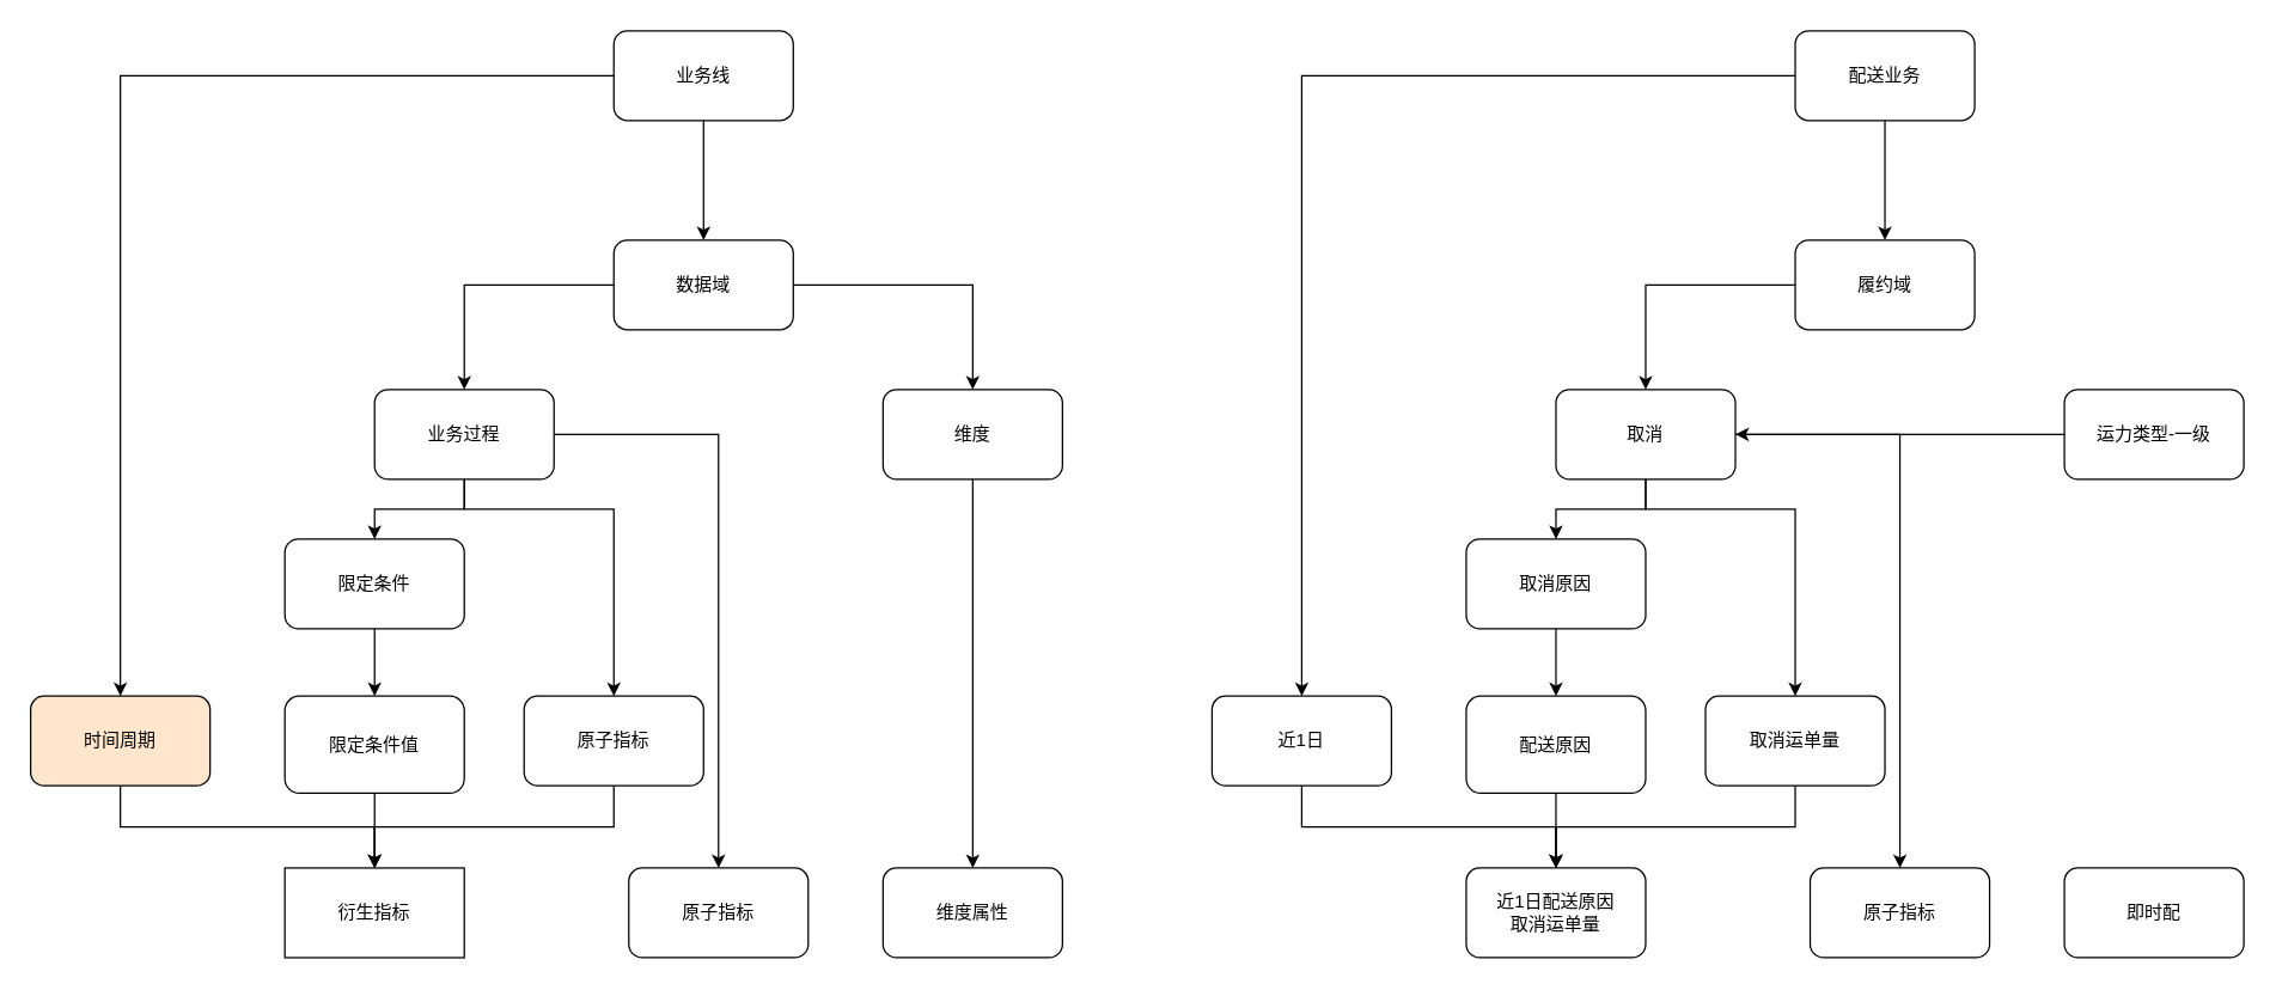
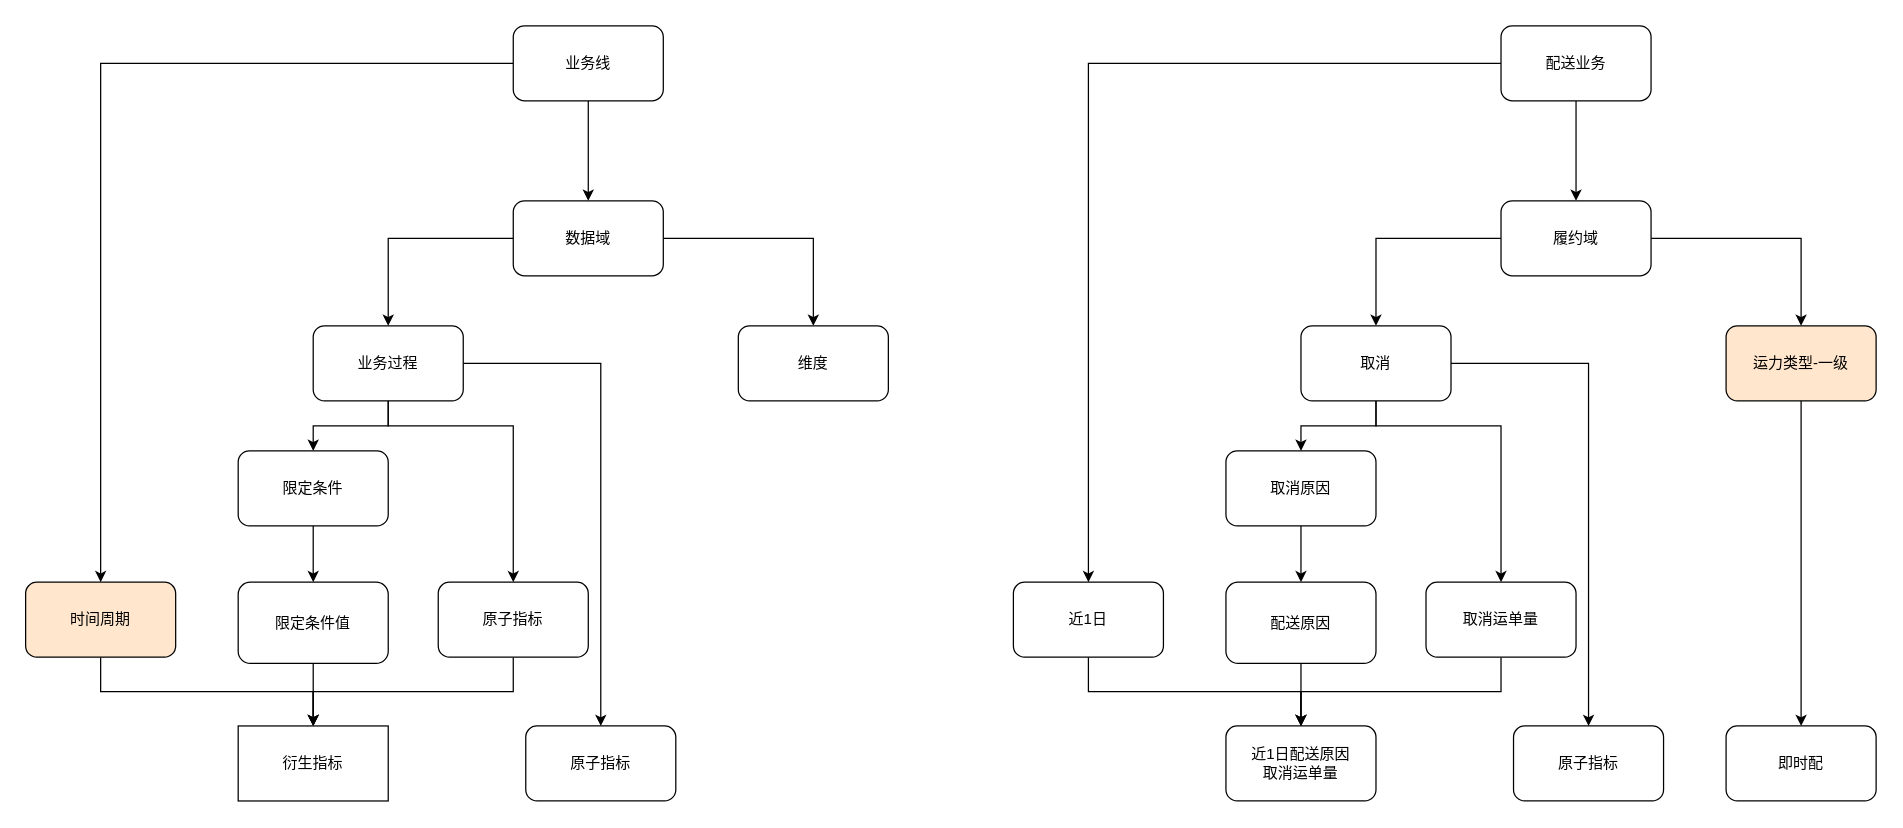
+ <mxCell id="29" style="edgeStyle=orthogonalEdgeStyle;rounded=0;orthogonalLoop=1;jettySize=auto;html=1;exitX=1;exitY=0.5;exitDx=0;exitDy=0;" edge="1" parent="1" source="30" target="36"><mxGeometry relative="1" as="geometry" /></mxCell>
- <mxCell id="35" style="edgeStyle=orthogonalEdgeStyle;rounded=0;orthogonalLoop=1;jettySize=auto;html=1;" edge="1" parent="1" source="36" target="34"><mxGeometry relative="1" as="geometry"><mxPoint x="1480" y="570" as="targetPoint" /></mxGeometry></mxCell>
+ <mxCell id="35" style="edgeStyle=orthogonalEdgeStyle;rounded=0;orthogonalLoop=1;jettySize=auto;html=1;entryX=0.5;entryY=0;entryDx=0;entryDy=0;" edge="1" parent="1" source="36" target="47"><mxGeometry relative="1" as="geometry"><mxPoint x="1480" y="570" as="targetPoint" /></mxGeometry></mxCell>
- <mxCell id="36" value="运力类型-一级" style="rounded=1;whiteSpace=wrap;html=1;" vertex="1" parent="1"><mxGeometry x="1380" y="260" width="120" height="60" as="geometry" /></mxCell>
+ <mxCell id="36" value="运力类型-一级" style="rounded=1;whiteSpace=wrap;html=1;fillColor=#ffe6cc;" vertex="1" parent="1"><mxGeometry x="1380" y="260" width="120" height="60" as="geometry" /></mxCell>
- <mxCell id="12" style="edgeStyle=orthogonalEdgeStyle;rounded=0;orthogonalLoop=1;jettySize=auto;html=1;entryX=0.5;entryY=0;entryDx=0;entryDy=0;" edge="1" parent="1" source="13" target="24"><mxGeometry relative="1" as="geometry"><mxPoint x="690" y="570" as="targetPoint" /></mxGeometry></mxCell>
- <mxCell id="24" value="维度属性" style="rounded=1;whiteSpace=wrap;html=1;" vertex="1" parent="1"><mxGeometry x="590" y="580" width="120" height="60" as="geometry" /></mxCell>
